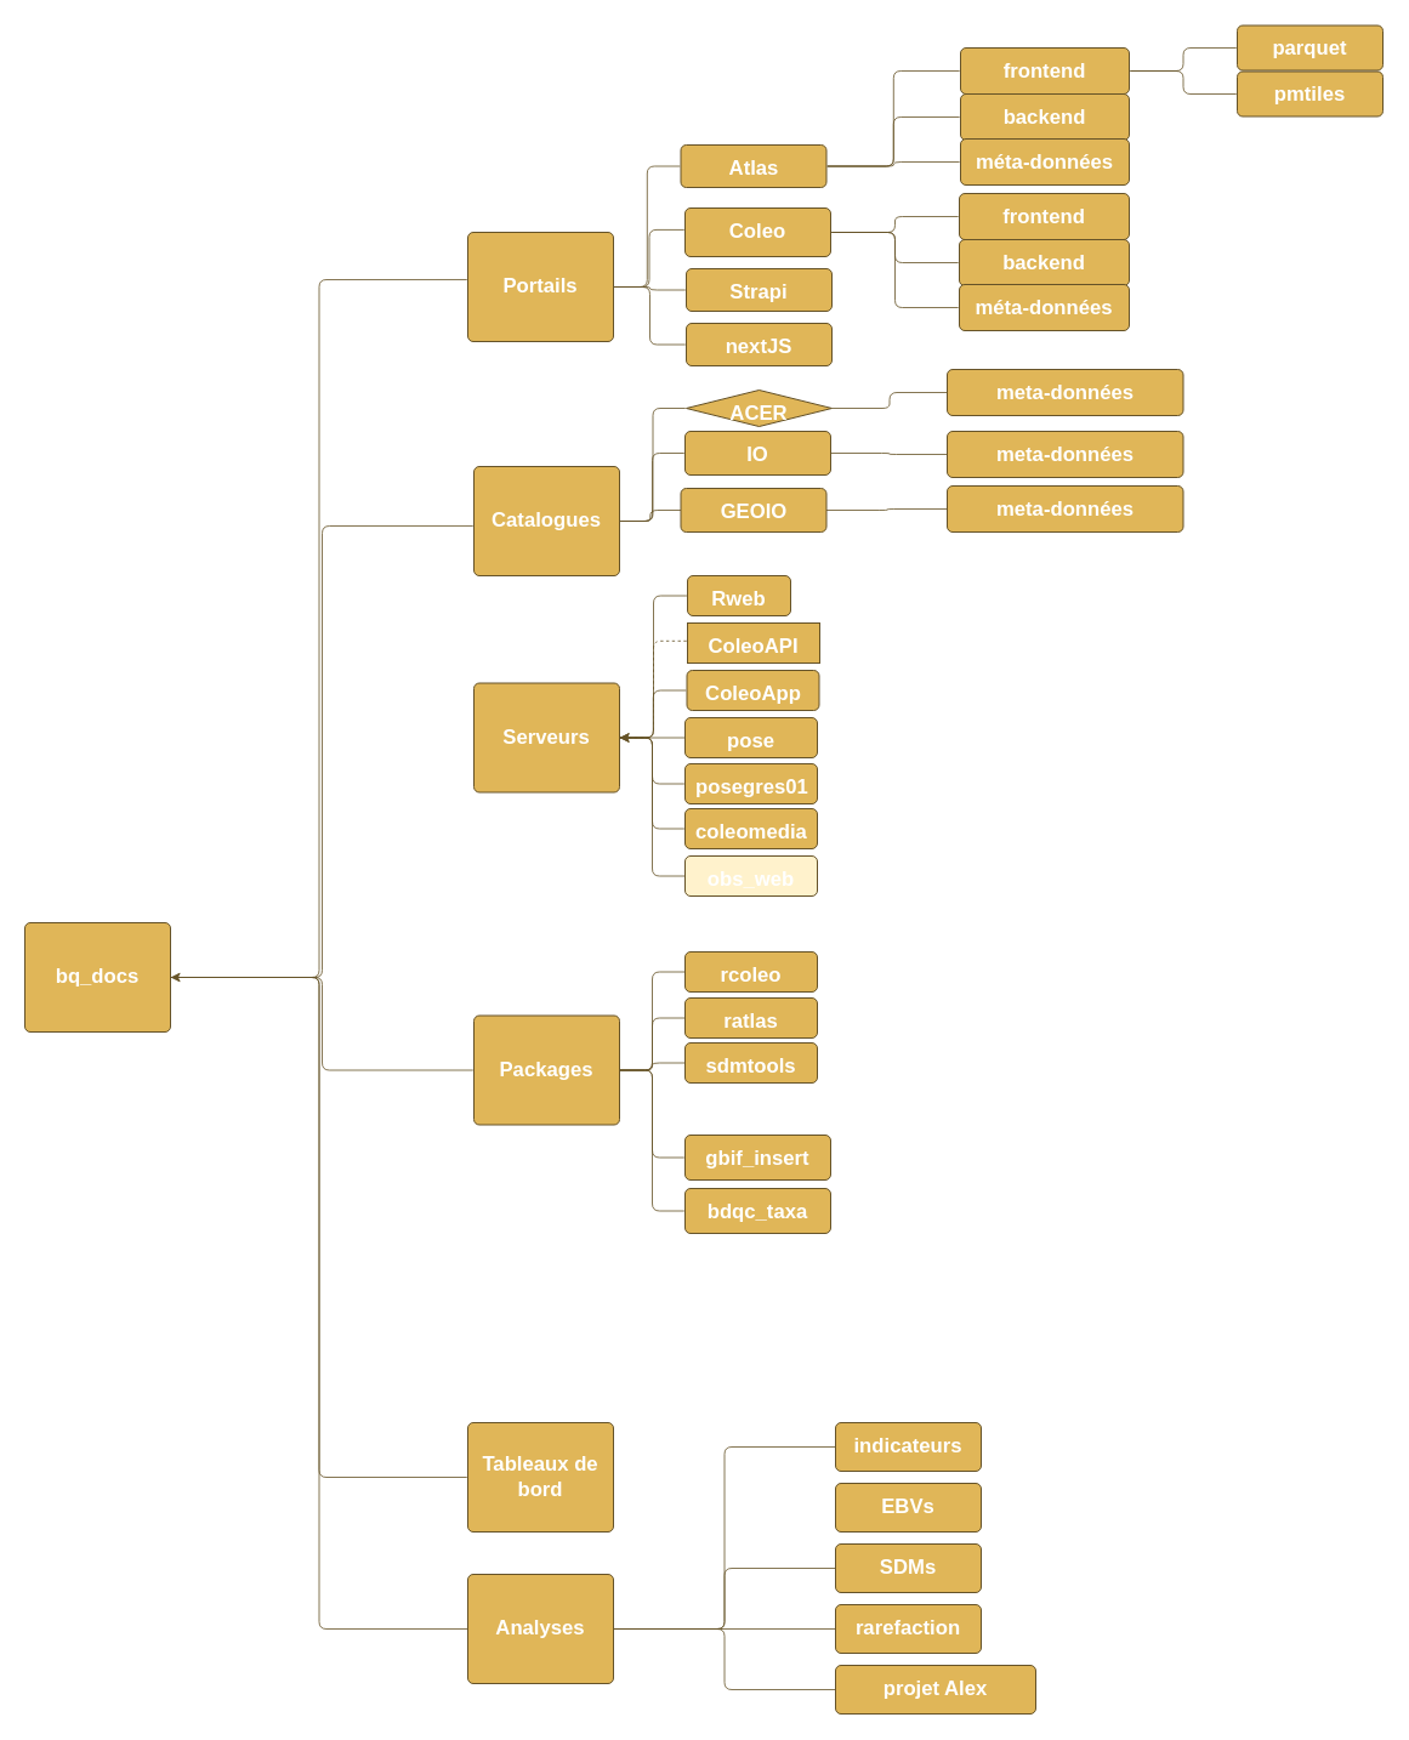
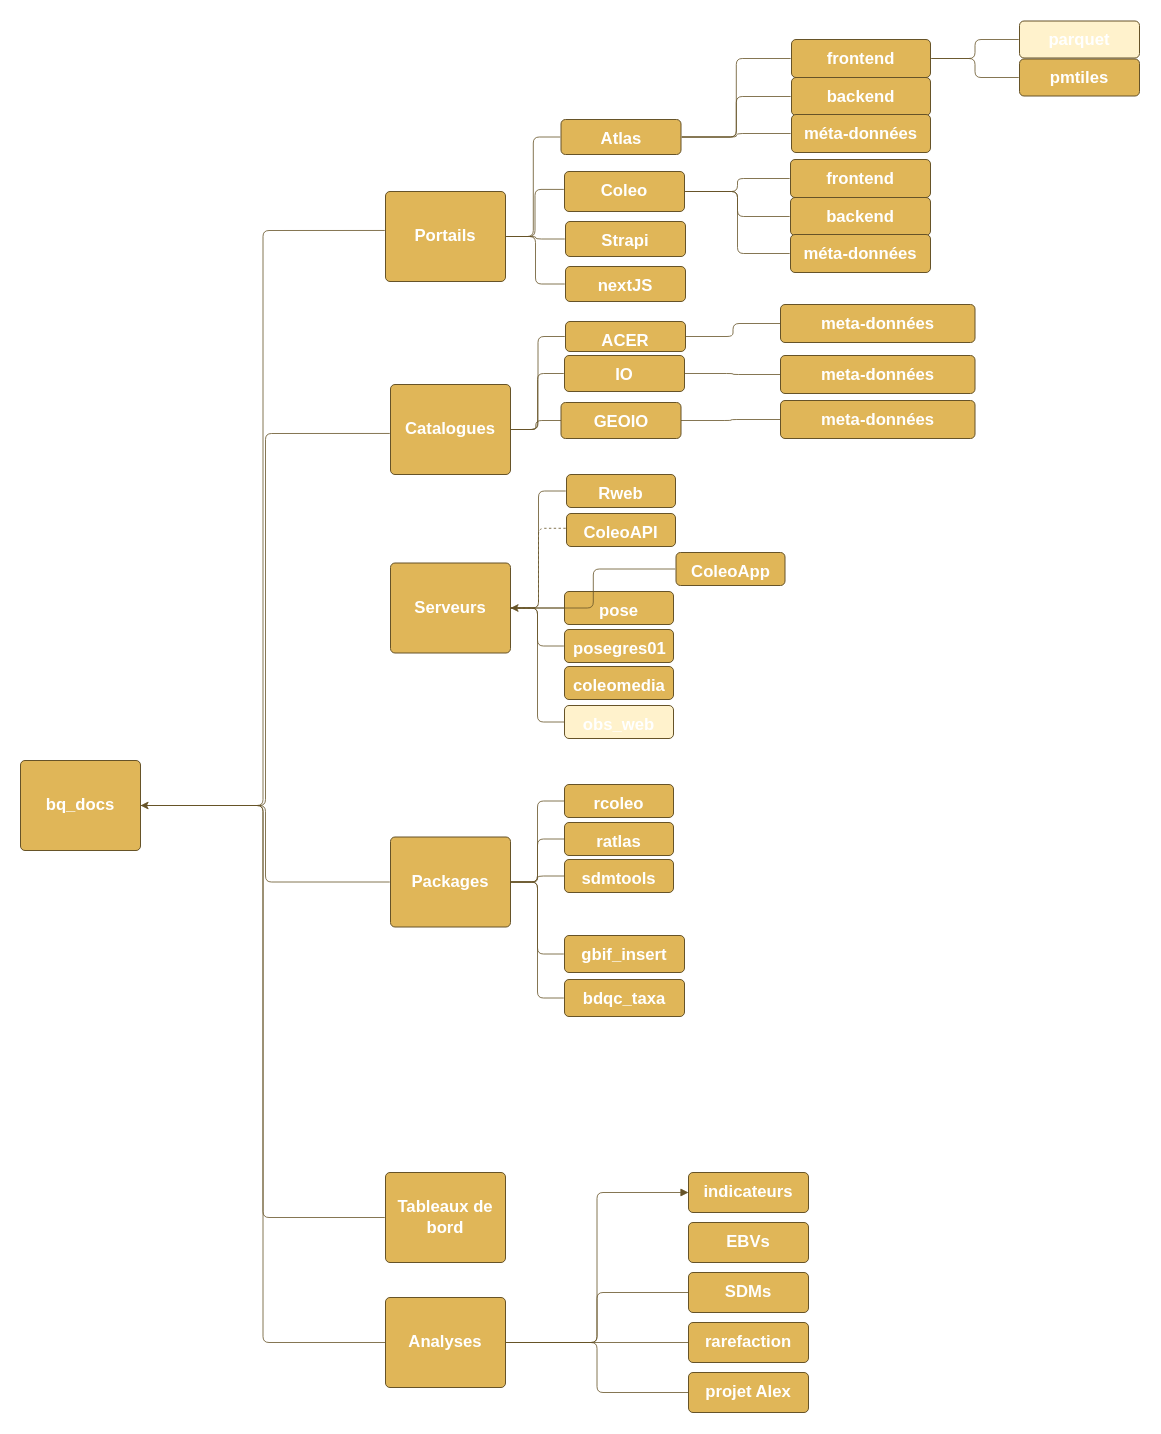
- <mxCell id="16" value="parquet" style="html=1;overflow=block;blockSpacing=1;whiteSpace=wrap;fontSize=16.7;spacing=9;strokeColor=#665328;rounded=1;absoluteArcSize=1;arcSize=9;fillColor=#e0b658;strokeWidth=NaN;lucidId=xyux-yY55SNK;fontColor=#FFFFFF;fontStyle=1" parent="1" vertex="1"><mxGeometry x="1019" y="20.5" width="120" height="37" as="geometry" /></mxCell>
+ <mxCell id="16" value="parquet" style="html=1;overflow=block;blockSpacing=1;whiteSpace=wrap;fontSize=16.7;spacing=9;strokeColor=#665328;rounded=1;absoluteArcSize=1;arcSize=9;fillColor=#fff2cc;strokeWidth=NaN;lucidId=xyux-yY55SNK;fontColor=#FFFFFF;fontStyle=1;" parent="1" vertex="1"><mxGeometry x="1019" y="20.5" width="120" height="37" as="geometry" /></mxCell>
- <mxCell id="40" value="ACER" style="rhombus;html=1;overflow=block;blockSpacing=1;whiteSpace=wrap;fontSize=16.7;fontStyle=1;spacing=9;strokeColor=#665328;absoluteArcSize=1;arcSize=9;fillColor=#e0b658;strokeWidth=NaN;lucidId=WHuxkFBmA7aN;fontColor=#FFFFFF;" parent="1" vertex="1"><mxGeometry x="565" y="321" width="120" height="30" as="geometry" /></mxCell>
+ <mxCell id="40" value="ACER" style="html=1;overflow=block;blockSpacing=1;whiteSpace=wrap;fontSize=16.7;fontStyle=1;spacing=9;strokeColor=#665328;rounded=1;absoluteArcSize=1;arcSize=9;fillColor=#e0b658;strokeWidth=NaN;lucidId=WHuxkFBmA7aN;fontColor=#FFFFFF;" parent="1" vertex="1"><mxGeometry x="565" y="321" width="120" height="30" as="geometry" /></mxCell>
- <mxCell id="45" value="Rweb" style="html=1;overflow=block;blockSpacing=1;whiteSpace=wrap;fontSize=16.7;spacing=9;strokeColor=#665328;rounded=1;absoluteArcSize=1;arcSize=9;fillColor=#e0b658;strokeWidth=NaN;lucidId=lJuxkXQ3t.N-;fontColor=#FFFFFF;fontStyle=1" parent="1" vertex="1"><mxGeometry x="566" y="474" width="85" height="33" as="geometry" /></mxCell>
+ <mxCell id="45" value="Rweb" style="html=1;overflow=block;blockSpacing=1;whiteSpace=wrap;fontSize=16.7;spacing=9;strokeColor=#665328;rounded=1;absoluteArcSize=1;arcSize=9;fillColor=#e0b658;strokeWidth=NaN;lucidId=lJuxkXQ3t.N-;fontColor=#FFFFFF;fontStyle=1" parent="1" vertex="1"><mxGeometry x="566" y="474" width="109" height="33" as="geometry" /></mxCell>
- <mxCell id="47" value="ColeoAPI" style="html=1;overflow=block;blockSpacing=1;whiteSpace=wrap;fontSize=16.7;spacing=9;strokeColor=#665328;absoluteArcSize=1;arcSize=9;fillColor=#e0b658;strokeWidth=NaN;lucidId=lJuxm5kW6uIq;fontColor=#FFFFFF;fontStyle=1;rounded=0;" parent="1" vertex="1"><mxGeometry x="566" y="513" width="109" height="33" as="geometry" /></mxCell>
+ <mxCell id="47" value="ColeoAPI" style="html=1;overflow=block;blockSpacing=1;whiteSpace=wrap;fontSize=16.7;spacing=9;strokeColor=#665328;rounded=1;absoluteArcSize=1;arcSize=9;fillColor=#e0b658;strokeWidth=NaN;lucidId=lJuxm5kW6uIq;fontColor=#FFFFFF;fontStyle=1" parent="1" vertex="1"><mxGeometry x="566" y="513" width="109" height="33" as="geometry" /></mxCell>
- <mxCell id="48" value="ColeoApp" style="html=1;overflow=block;blockSpacing=1;whiteSpace=wrap;fontSize=16.7;spacing=9;strokeColor=#665328;rounded=1;absoluteArcSize=1;arcSize=9;fillColor=#e0b658;strokeWidth=NaN;lucidId=lJuxZEbipHc5;fontColor=#FFFFFF;fontStyle=1" parent="1" vertex="1"><mxGeometry x="565.5" y="552" width="109" height="33" as="geometry" /></mxCell>
+ <mxCell id="48" value="ColeoApp" style="html=1;overflow=block;blockSpacing=1;whiteSpace=wrap;fontSize=16.7;spacing=9;strokeColor=#665328;rounded=1;absoluteArcSize=1;arcSize=9;fillColor=#e0b658;strokeWidth=NaN;lucidId=lJuxZEbipHc5;fontColor=#FFFFFF;fontStyle=1" parent="1" vertex="1"><mxGeometry x="675.5" y="552" width="109" height="33" as="geometry" /></mxCell>
- <mxCell id="55" value="" style="html=1;jettySize=18;whiteSpace=wrap;fontSize=13;strokeColor=#665328;strokeOpacity=100;strokeWidth=0.8;rounded=1;arcSize=12;edgeStyle=orthogonalEdgeStyle;startArrow=none;endArrow=classic;exitX=-0.006;exitY=0.5;exitPerimeter=0;lucidId=lJuxvCksQedl;fillColor=#e0b658;entryX=1;entryY=0.5;entryDx=0;entryDy=0;fontColor=#FFFFFF;fontStyle=1;" parent="1" source="53" target="4" edge="1"><mxGeometry width="100" height="100" relative="1" as="geometry"><Array as="points" /><mxPoint x="520" y="637" as="targetPoint" /></mxGeometry></mxCell>
+ <mxCell id="55" value="" style="html=1;jettySize=18;whiteSpace=wrap;fontSize=13;strokeColor=#665328;strokeOpacity=100;strokeWidth=0.8;rounded=1;arcSize=12;edgeStyle=orthogonalEdgeStyle;startArrow=none;endArrow=none;exitX=-0.006;exitY=0.5;exitPerimeter=0;lucidId=lJuxvCksQedl;fillColor=#e0b658;entryX=1;entryY=0.5;entryDx=0;entryDy=0;fontColor=#FFFFFF;fontStyle=1" parent="1" source="53" target="4" edge="1"><mxGeometry width="100" height="100" relative="1" as="geometry"><Array as="points" /><mxPoint x="520" y="637" as="targetPoint" /></mxGeometry></mxCell>
- <mxCell id="56" value="" style="html=1;jettySize=18;whiteSpace=wrap;fontSize=13;strokeColor=#665328;strokeOpacity=100;strokeWidth=0.8;rounded=1;arcSize=12;edgeStyle=orthogonalEdgeStyle;startArrow=none;endArrow=none;exitX=-0.006;exitY=0.5;exitPerimeter=0;lucidId=lJuxxq~iA611;fillColor=#e0b658;entryX=1;entryY=0.5;entryDx=0;entryDy=0;fontColor=#FFFFFF;fontStyle=1" parent="1" source="54" target="4" edge="1"><mxGeometry width="100" height="100" relative="1" as="geometry"><Array as="points" /><mxPoint x="520" y="637" as="targetPoint" /></mxGeometry></mxCell>
- <mxCell id="68" value="" style="html=1;jettySize=18;whiteSpace=wrap;fontSize=13;strokeColor=#665328;strokeOpacity=100;strokeWidth=0.8;rounded=1;arcSize=12;edgeStyle=orthogonalEdgeStyle;startArrow=none;endArrow=none;entryX=0;entryY=0.5;lucidId=0vuxobWjHv2H;fillColor=#e0b658;entryDx=0;entryDy=0;exitX=1;exitY=0.5;exitDx=0;exitDy=0;fontColor=#FFFFFF;fontStyle=1" parent="1" source="7" target="64" edge="1"><mxGeometry width="100" height="100" relative="1" as="geometry"><Array as="points" /><mxPoint x="560.5" y="1352" as="sourcePoint" /><mxPoint x="430.5" y="1227" as="targetPoint" /></mxGeometry></mxCell>
+ <mxCell id="68" value="" style="html=1;jettySize=18;whiteSpace=wrap;fontSize=13;strokeColor=#665328;strokeOpacity=100;strokeWidth=0.8;rounded=1;arcSize=12;edgeStyle=orthogonalEdgeStyle;startArrow=none;endArrow=block;entryX=0;entryY=0.5;lucidId=0vuxobWjHv2H;fillColor=#e0b658;entryDx=0;entryDy=0;exitX=1;exitY=0.5;exitDx=0;exitDy=0;fontColor=#FFFFFF;fontStyle=1;" parent="1" source="7" target="64" edge="1"><mxGeometry width="100" height="100" relative="1" as="geometry"><Array as="points" /><mxPoint x="560.5" y="1352" as="sourcePoint" /><mxPoint x="430.5" y="1227" as="targetPoint" /></mxGeometry></mxCell>
- <mxCell id="71" value="projet Alex" style="html=1;overflow=block;blockSpacing=1;whiteSpace=wrap;fontSize=16.7;spacing=9;strokeColor=#665328;rounded=1;absoluteArcSize=1;arcSize=9;fillColor=#e0b658;strokeWidth=NaN;lucidId=UuuxcIO~K-RO;fontColor=#FFFFFF;fontStyle=1" parent="1" vertex="1"><mxGeometry x="688" y="1372" width="165" height="40" as="geometry" /></mxCell>
+ <mxCell id="71" value="projet Alex" style="html=1;overflow=block;blockSpacing=1;whiteSpace=wrap;fontSize=16.7;spacing=9;strokeColor=#665328;rounded=1;absoluteArcSize=1;arcSize=9;fillColor=#e0b658;strokeWidth=NaN;lucidId=UuuxcIO~K-RO;fontColor=#FFFFFF;fontStyle=1" parent="1" vertex="1"><mxGeometry x="688" y="1372" width="120" height="40" as="geometry" /></mxCell>
